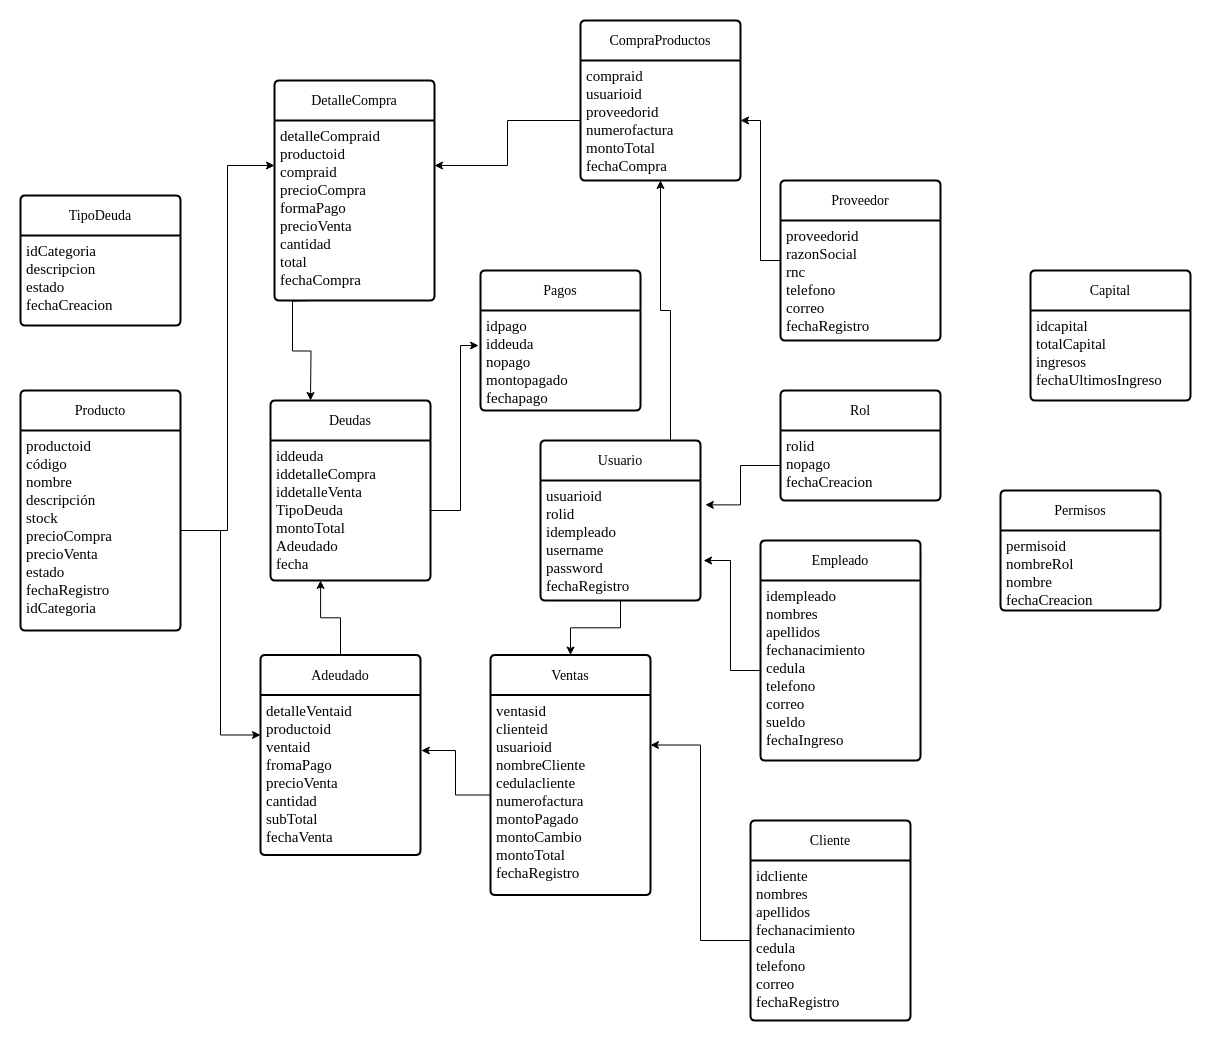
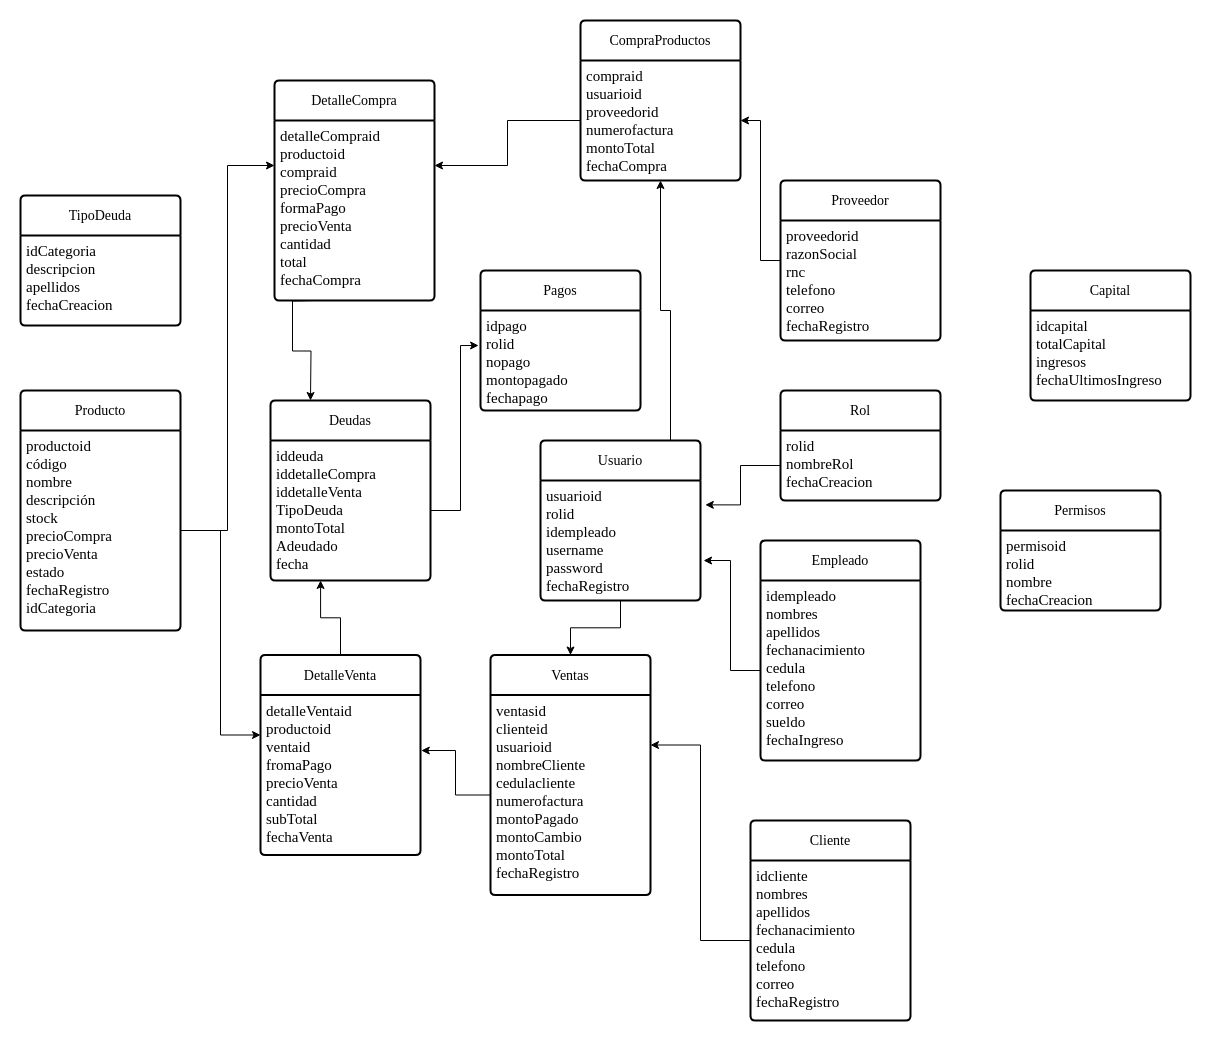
- <mxCell id="7" value="&lt;font style=&quot;font-size: 15px;&quot; face=&quot;Comic Sans MS&quot;&gt;idCategoria&lt;br&gt;descripcion&lt;br&gt;estado&lt;br&gt;fechaCreacion&lt;/font&gt;" style="align=left;strokeColor=none;fillColor=none;spacingLeft=4;fontSize=12;verticalAlign=top;resizable=0;rotatable=0;part=1;html=1;" parent="6" vertex="1"><mxGeometry y="40" width="160" height="90" as="geometry" /></mxCell>
+ <mxCell id="7" value="&lt;font style=&quot;font-size: 15px;&quot; face=&quot;Comic Sans MS&quot;&gt;idCategoria&lt;br&gt;descripcion&lt;br&gt;apellidos&lt;br&gt;fechaCreacion&lt;/font&gt;" style="align=left;strokeColor=none;fillColor=none;spacingLeft=4;fontSize=12;verticalAlign=top;resizable=0;rotatable=0;part=1;html=1;" parent="6" vertex="1"><mxGeometry y="40" width="160" height="90" as="geometry" /></mxCell>
- <mxCell id="41" value="&lt;div&gt;&lt;font face=&quot;Comic Sans MS&quot;&gt;&lt;span style=&quot;font-size: 15px;&quot;&gt;idpago&lt;/span&gt;&lt;/font&gt;&lt;/div&gt;&lt;font face=&quot;Comic Sans MS&quot;&gt;&lt;span style=&quot;font-size: 15px;&quot;&gt;iddeuda&lt;/span&gt;&lt;/font&gt;&lt;div&gt;&lt;font face=&quot;Comic Sans MS&quot;&gt;&lt;span style=&quot;font-size: 15px;&quot;&gt;nopago&lt;/span&gt;&lt;/font&gt;&lt;/div&gt;&lt;div&gt;&lt;font face=&quot;Comic Sans MS&quot;&gt;&lt;span style=&quot;font-size: 15px;&quot;&gt;montopagado&lt;/span&gt;&lt;/font&gt;&lt;/div&gt;&lt;div&gt;&lt;font face=&quot;Comic Sans MS&quot;&gt;&lt;span style=&quot;font-size: 15px;&quot;&gt;fechapago&lt;/span&gt;&lt;/font&gt;&lt;/div&gt;" style="align=left;strokeColor=none;fillColor=none;spacingLeft=4;fontSize=12;verticalAlign=top;resizable=0;rotatable=0;part=1;html=1;" vertex="1" parent="40"><mxGeometry y="40" width="160" height="100" as="geometry" /></mxCell>
+ <mxCell id="41" value="&lt;div&gt;&lt;font face=&quot;Comic Sans MS&quot;&gt;&lt;span style=&quot;font-size: 15px;&quot;&gt;idpago&lt;/span&gt;&lt;/font&gt;&lt;/div&gt;&lt;font face=&quot;Comic Sans MS&quot;&gt;&lt;span style=&quot;font-size: 15px;&quot;&gt;rolid&lt;/span&gt;&lt;/font&gt;&lt;div&gt;&lt;font face=&quot;Comic Sans MS&quot;&gt;&lt;span style=&quot;font-size: 15px;&quot;&gt;nopago&lt;/span&gt;&lt;/font&gt;&lt;/div&gt;&lt;div&gt;&lt;font face=&quot;Comic Sans MS&quot;&gt;&lt;span style=&quot;font-size: 15px;&quot;&gt;montopagado&lt;/span&gt;&lt;/font&gt;&lt;/div&gt;&lt;div&gt;&lt;font face=&quot;Comic Sans MS&quot;&gt;&lt;span style=&quot;font-size: 15px;&quot;&gt;fechapago&lt;/span&gt;&lt;/font&gt;&lt;/div&gt;" style="align=left;strokeColor=none;fillColor=none;spacingLeft=4;fontSize=12;verticalAlign=top;resizable=0;rotatable=0;part=1;html=1;" vertex="1" parent="40"><mxGeometry y="40" width="160" height="100" as="geometry" /></mxCell>
- <mxCell id="12" value="&lt;font style=&quot;font-size: 15px;&quot; face=&quot;Comic Sans MS&quot;&gt;rolid&lt;br&gt;nopago&lt;br&gt;fechaCreacion&lt;/font&gt;" style="align=left;strokeColor=none;fillColor=none;spacingLeft=4;fontSize=12;verticalAlign=top;resizable=0;rotatable=0;part=1;html=1;" parent="11" vertex="1"><mxGeometry y="40" width="160" height="70" as="geometry" /></mxCell>
+ <mxCell id="12" value="&lt;font style=&quot;font-size: 15px;&quot; face=&quot;Comic Sans MS&quot;&gt;rolid&lt;br&gt;nombreRol&lt;br&gt;fechaCreacion&lt;/font&gt;" style="align=left;strokeColor=none;fillColor=none;spacingLeft=4;fontSize=12;verticalAlign=top;resizable=0;rotatable=0;part=1;html=1;" parent="11" vertex="1"><mxGeometry y="40" width="160" height="70" as="geometry" /></mxCell>
- <mxCell id="32" value="&lt;div&gt;&lt;font style=&quot;font-size: 15px;&quot; face=&quot;Comic Sans MS&quot;&gt;permisoid&lt;/font&gt;&lt;/div&gt;&lt;font style=&quot;font-size: 15px;&quot; face=&quot;Comic Sans MS&quot;&gt;nombreRol&lt;br&gt;nombre&lt;br&gt;fechaCreacion&lt;/font&gt;" style="align=left;strokeColor=none;fillColor=none;spacingLeft=4;fontSize=12;verticalAlign=top;resizable=0;rotatable=0;part=1;html=1;" parent="31" vertex="1"><mxGeometry y="40" width="160" height="80" as="geometry" /></mxCell>
+ <mxCell id="32" value="&lt;div&gt;&lt;font style=&quot;font-size: 15px;&quot; face=&quot;Comic Sans MS&quot;&gt;permisoid&lt;/font&gt;&lt;/div&gt;&lt;font style=&quot;font-size: 15px;&quot; face=&quot;Comic Sans MS&quot;&gt;rolid&lt;br&gt;nombre&lt;br&gt;fechaCreacion&lt;/font&gt;" style="align=left;strokeColor=none;fillColor=none;spacingLeft=4;fontSize=12;verticalAlign=top;resizable=0;rotatable=0;part=1;html=1;" parent="31" vertex="1"><mxGeometry y="40" width="160" height="80" as="geometry" /></mxCell>
- <mxCell id="20" value="&lt;font face=&quot;Comic Sans MS&quot;&gt;Adeudado&lt;/font&gt;" style="swimlane;childLayout=stackLayout;horizontal=1;startSize=40;horizontalStack=0;rounded=1;fontSize=14;fontStyle=0;strokeWidth=2;resizeParent=0;resizeLast=1;shadow=0;dashed=0;align=center;arcSize=4;whiteSpace=wrap;html=1;" parent="1" vertex="1"><mxGeometry x="260" y="654.5" width="160" height="200" as="geometry" /></mxCell>
+ <mxCell id="20" value="&lt;font face=&quot;Comic Sans MS&quot;&gt;DetalleVenta&lt;/font&gt;" style="swimlane;childLayout=stackLayout;horizontal=1;startSize=40;horizontalStack=0;rounded=1;fontSize=14;fontStyle=0;strokeWidth=2;resizeParent=0;resizeLast=1;shadow=0;dashed=0;align=center;arcSize=4;whiteSpace=wrap;html=1;" parent="1" vertex="1"><mxGeometry x="260" y="654.5" width="160" height="200" as="geometry" /></mxCell>
